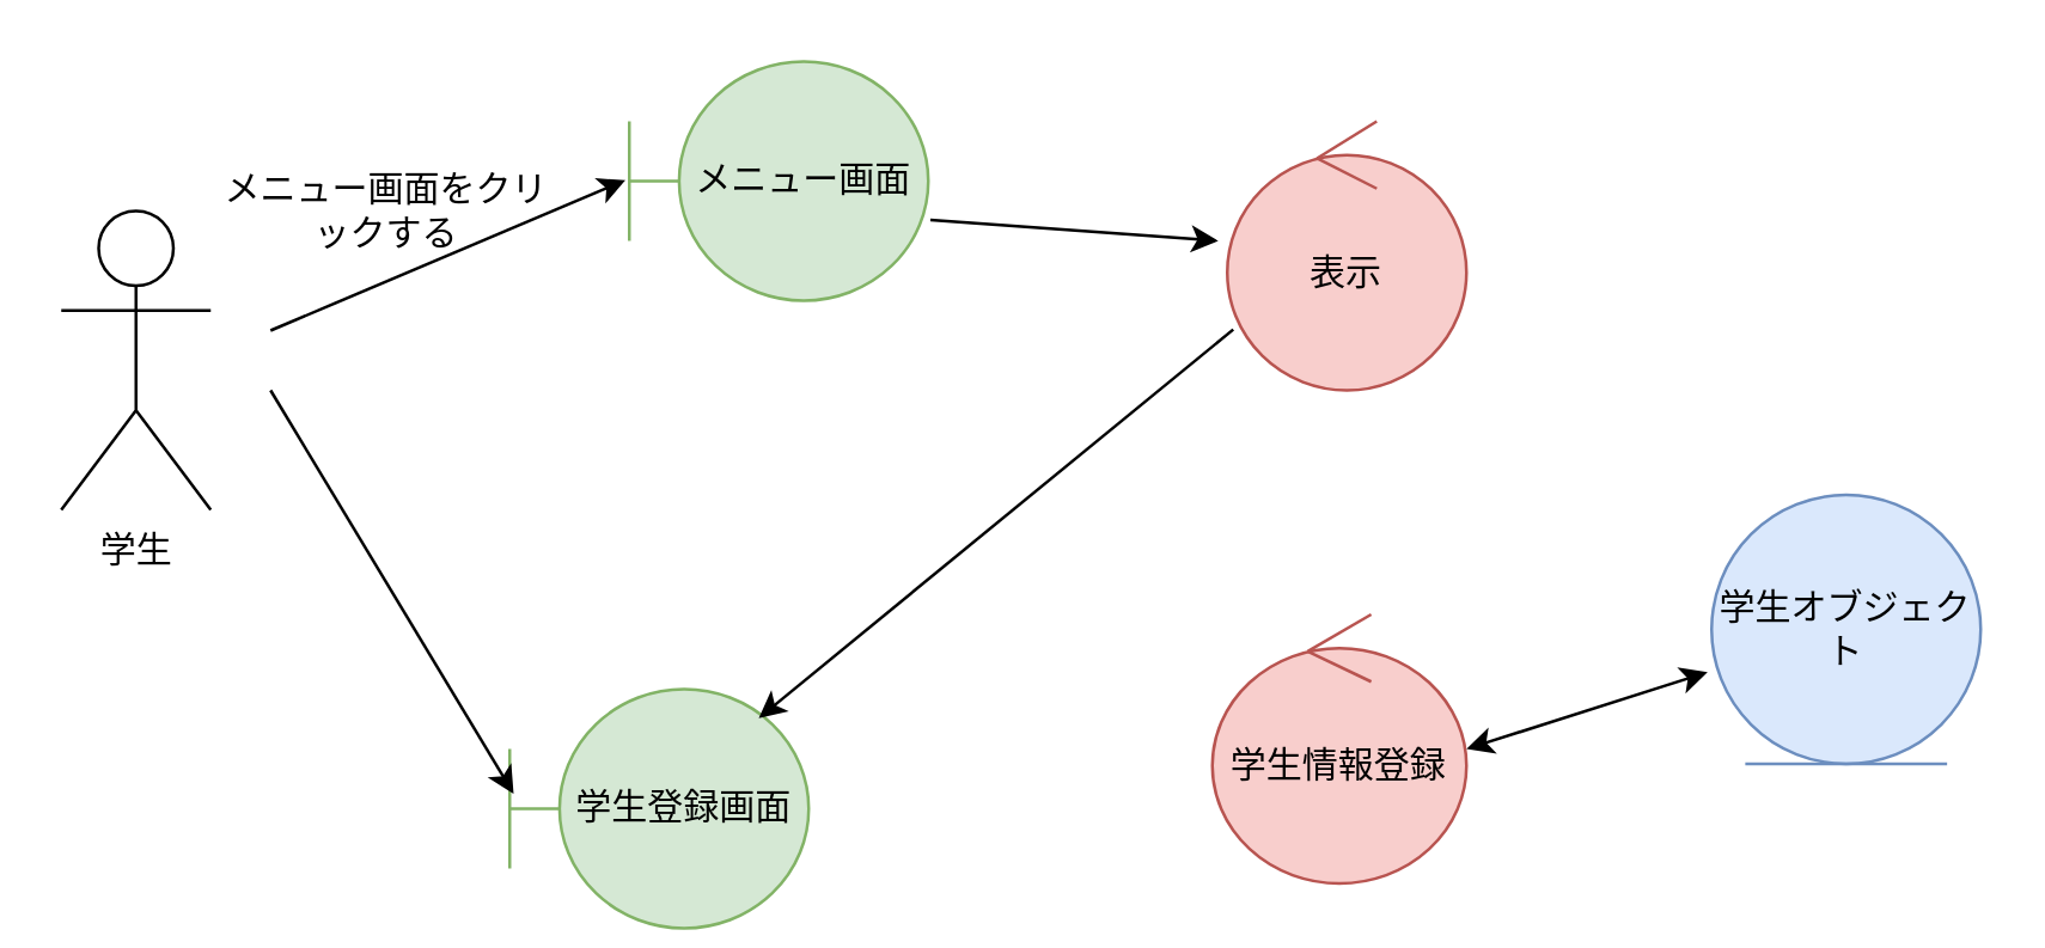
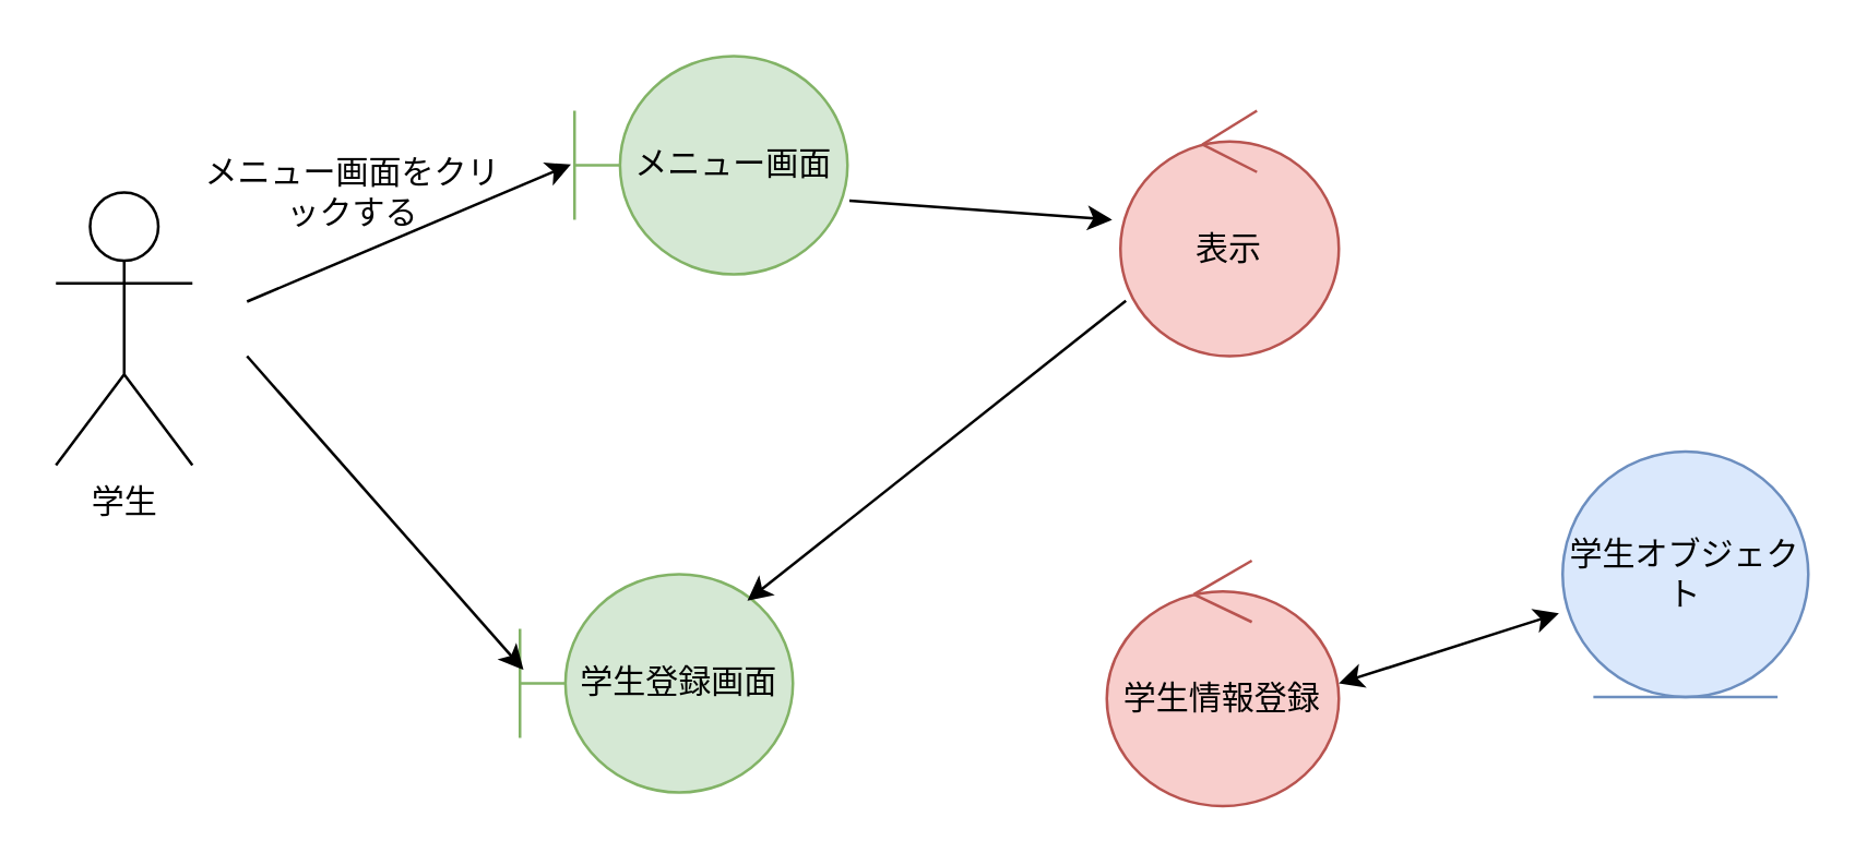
- <mxCell id="5" value="学生登録画面" style="shape=umlBoundary;whiteSpace=wrap;html=1;fillColor=#d5e8d4;strokeColor=#82b366;" vertex="1" parent="1"><mxGeometry x="170" y="230" width="100" height="80" as="geometry" /></mxCell>
+ <mxCell id="5" value="学生登録画面" style="shape=umlBoundary;whiteSpace=wrap;html=1;fillColor=#d5e8d4;strokeColor=#82b366;" vertex="1" parent="1"><mxGeometry x="190" y="210" width="100" height="80" as="geometry" /></mxCell>
